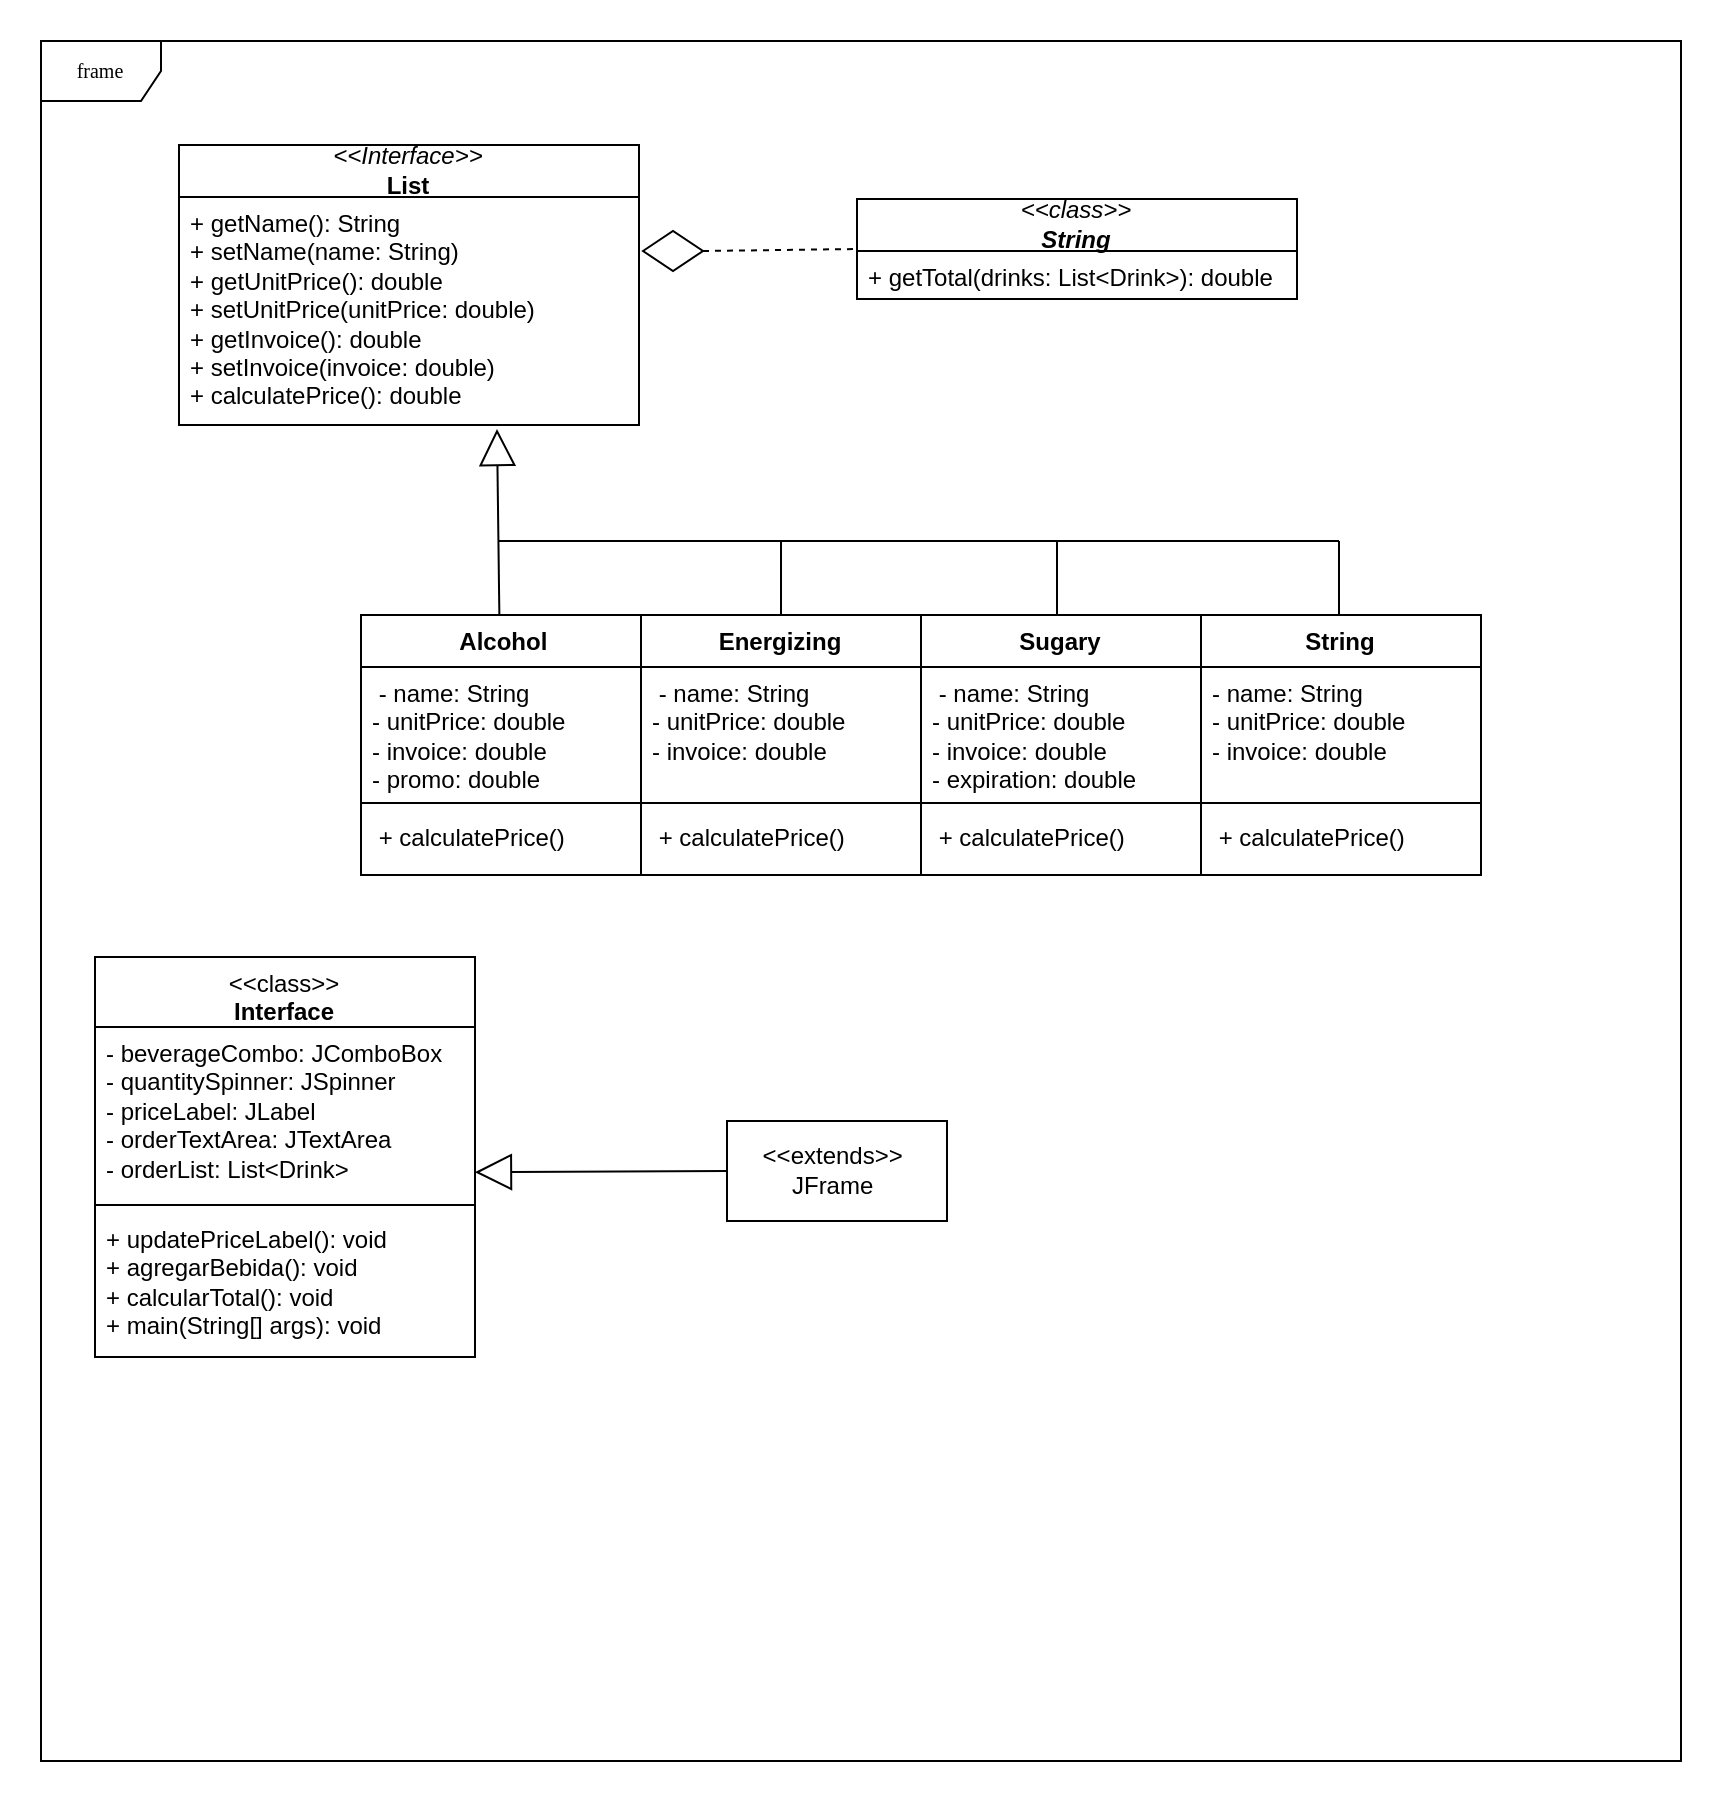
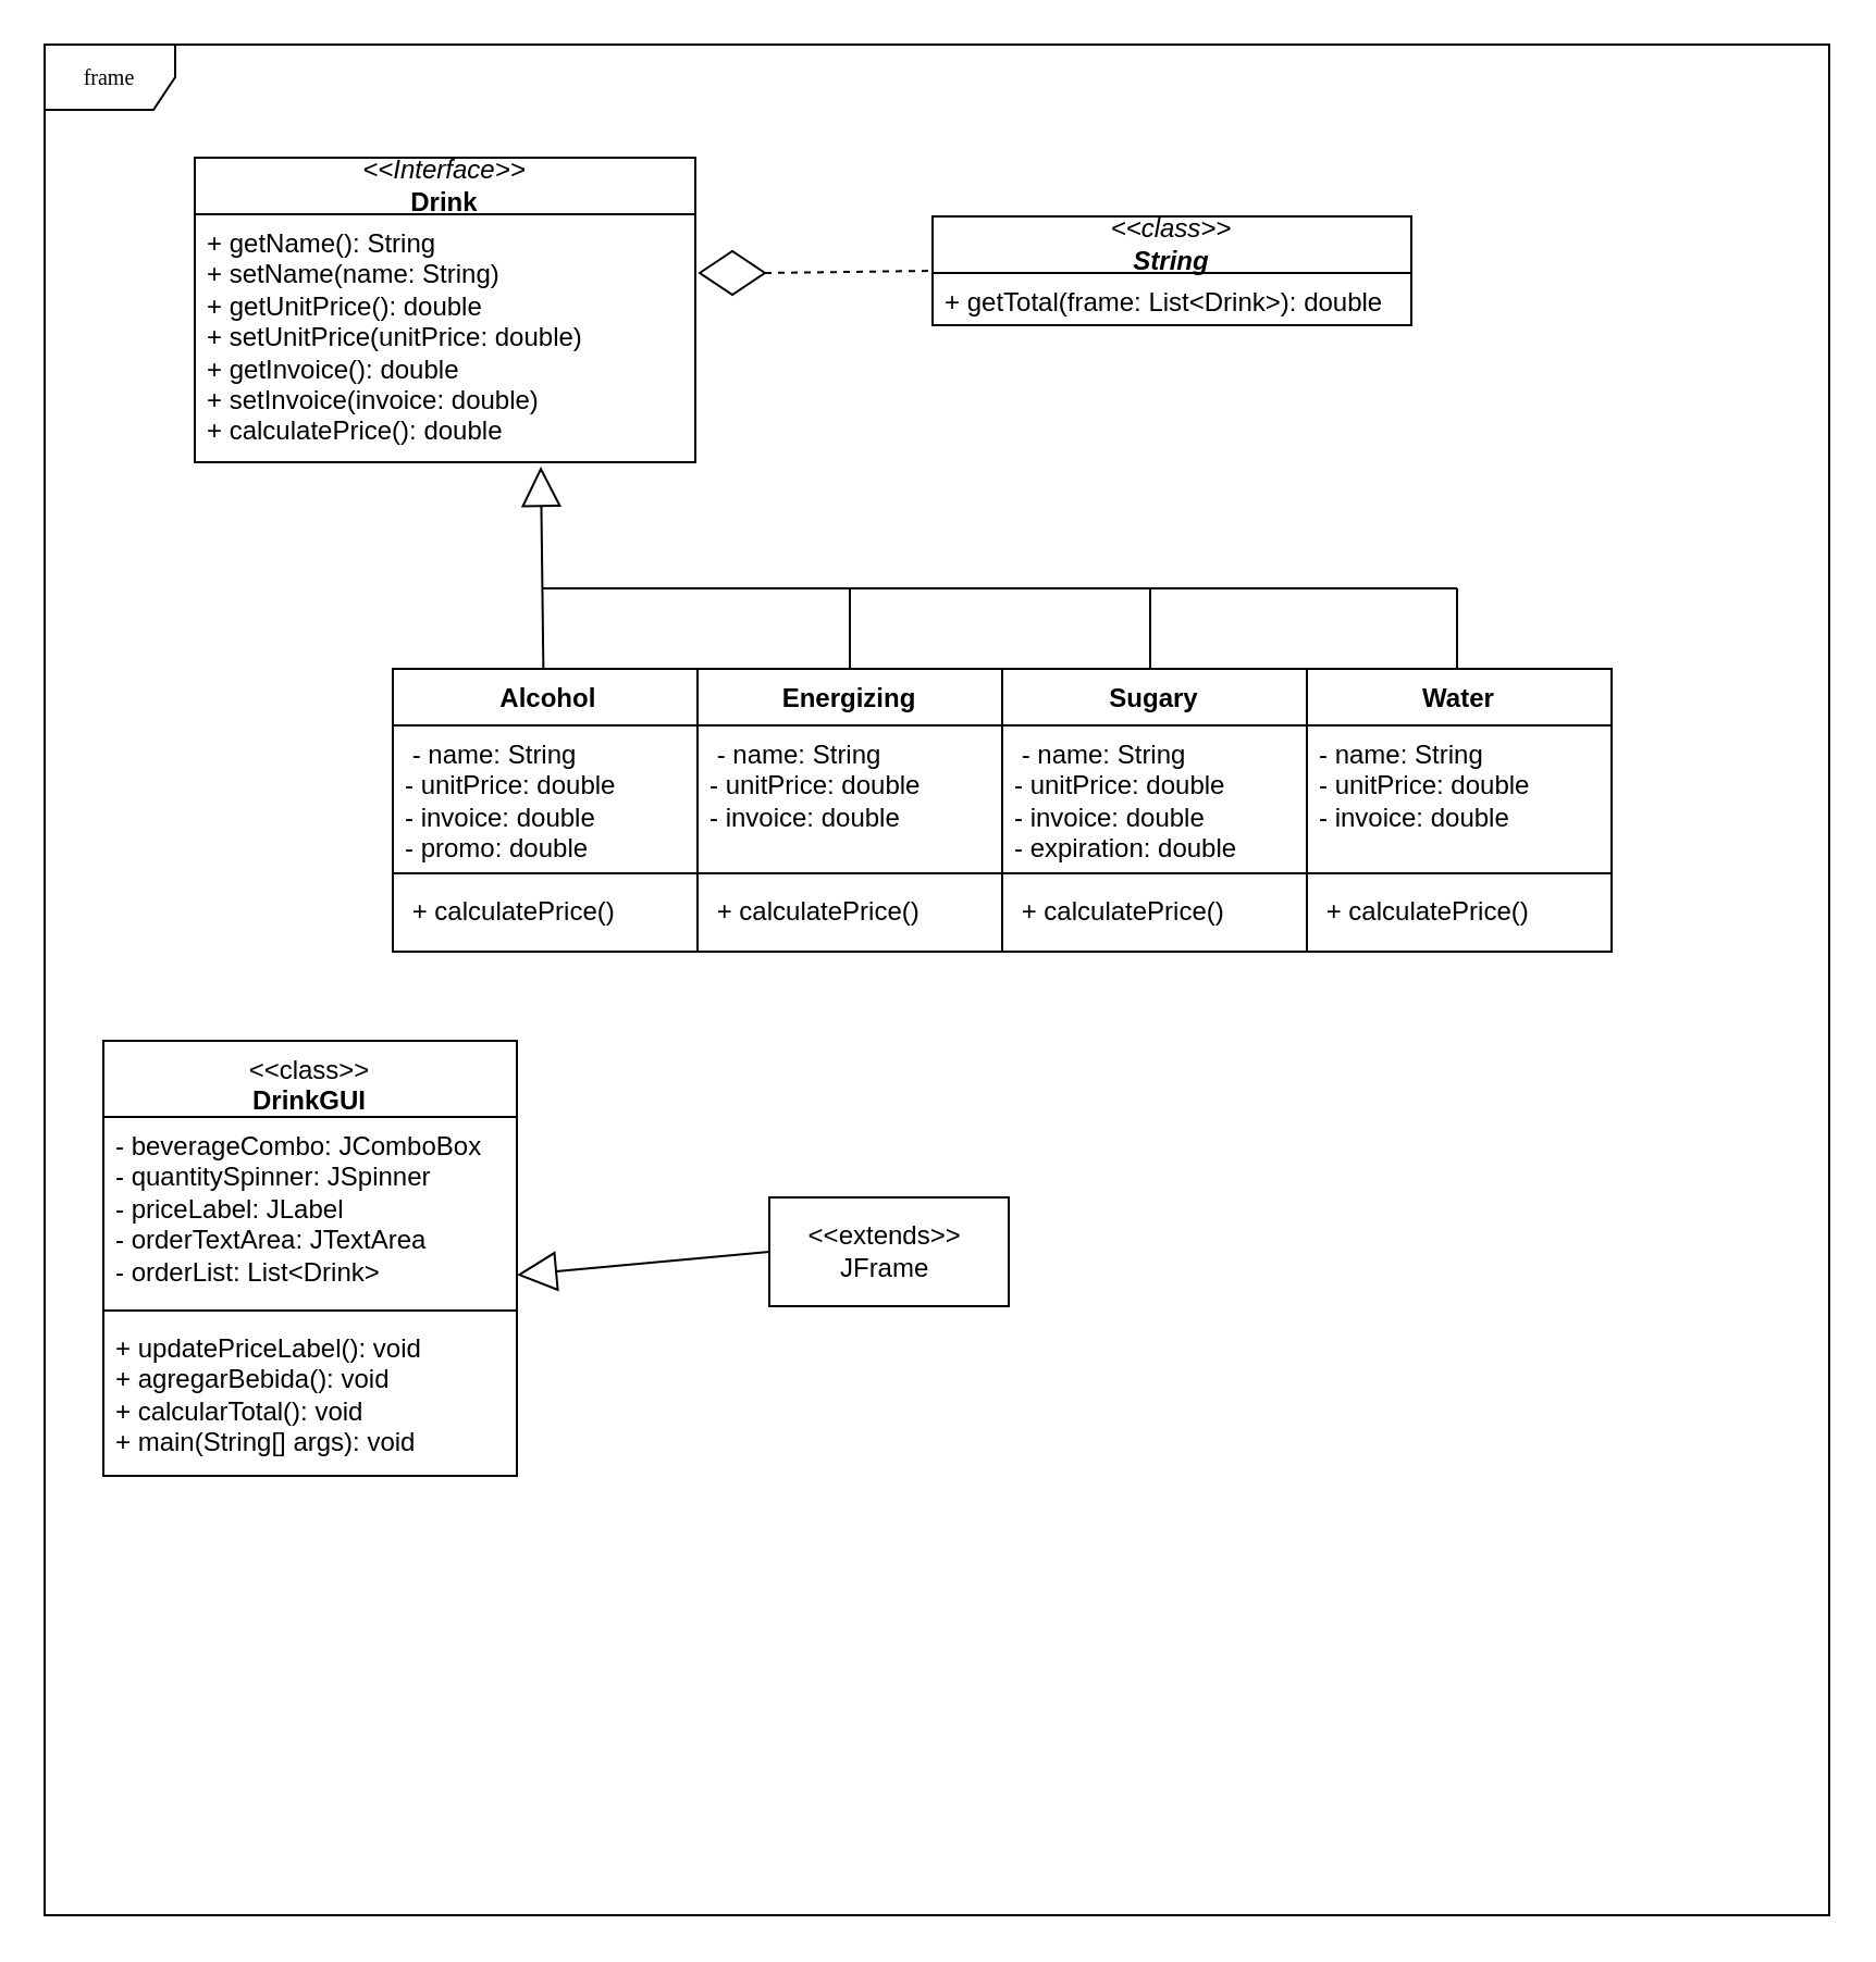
- <mxCell id="3" value="&lt;i style=&quot;text-wrap-mode: nowrap;&quot;&gt;&amp;lt;&amp;lt;Interface&amp;gt;&amp;gt;&lt;/i&gt;&lt;br style=&quot;text-wrap-mode: nowrap;&quot;&gt;&lt;span style=&quot;text-wrap-mode: nowrap;&quot;&gt;&lt;b&gt;List&lt;/b&gt;&lt;/span&gt;" style="swimlane;fontStyle=0;childLayout=stackLayout;horizontal=1;startSize=26;fillColor=none;horizontalStack=0;resizeParent=1;resizeParentMax=0;resizeLast=0;collapsible=1;marginBottom=0;whiteSpace=wrap;html=1;" parent="1" vertex="1"><mxGeometry x="89" y="72" width="230" height="140" as="geometry"><mxRectangle x="80" y="80" width="100" height="30" as="alternateBounds" /></mxGeometry></mxCell>
+ <mxCell id="3" value="&lt;i style=&quot;text-wrap-mode: nowrap;&quot;&gt;&amp;lt;&amp;lt;Interface&amp;gt;&amp;gt;&lt;/i&gt;&lt;br style=&quot;text-wrap-mode: nowrap;&quot;&gt;&lt;span style=&quot;text-wrap-mode: nowrap;&quot;&gt;&lt;b&gt;Drink&lt;/b&gt;&lt;/span&gt;" style="swimlane;fontStyle=0;childLayout=stackLayout;horizontal=1;startSize=26;fillColor=none;horizontalStack=0;resizeParent=1;resizeParentMax=0;resizeLast=0;collapsible=1;marginBottom=0;whiteSpace=wrap;html=1;" parent="1" vertex="1"><mxGeometry x="89" y="72" width="230" height="140" as="geometry"><mxRectangle x="80" y="80" width="100" height="30" as="alternateBounds" /></mxGeometry></mxCell>
- <mxCell id="6" value="+ getTotal(drinks: List&amp;lt;Drink&amp;gt;): double" style="text;strokeColor=none;fillColor=none;align=left;verticalAlign=top;spacingLeft=4;spacingRight=4;overflow=hidden;rotatable=0;points=[[0,0.5],[1,0.5]];portConstraint=eastwest;whiteSpace=wrap;html=1;" parent="5" vertex="1"><mxGeometry y="26" width="220" height="24" as="geometry" /></mxCell>
+ <mxCell id="6" value="+ getTotal(frame: List&amp;lt;Drink&amp;gt;): double" style="text;strokeColor=none;fillColor=none;align=left;verticalAlign=top;spacingLeft=4;spacingRight=4;overflow=hidden;rotatable=0;points=[[0,0.5],[1,0.5]];portConstraint=eastwest;whiteSpace=wrap;html=1;" parent="5" vertex="1"><mxGeometry y="26" width="220" height="24" as="geometry" /></mxCell>
- <mxCell id="27" value="String" style="swimlane;fontStyle=1;align=center;verticalAlign=top;childLayout=stackLayout;horizontal=1;startSize=26;horizontalStack=0;resizeParent=1;resizeParentMax=0;resizeLast=0;collapsible=1;marginBottom=0;whiteSpace=wrap;html=1;" vertex="1" parent="1"><mxGeometry x="600" y="307" width="140" height="130" as="geometry" /></mxCell>
+ <mxCell id="27" value="Water" style="swimlane;fontStyle=1;align=center;verticalAlign=top;childLayout=stackLayout;horizontal=1;startSize=26;horizontalStack=0;resizeParent=1;resizeParentMax=0;resizeLast=0;collapsible=1;marginBottom=0;whiteSpace=wrap;html=1;" vertex="1" parent="1"><mxGeometry x="600" y="307" width="140" height="130" as="geometry" /></mxCell>
- <mxCell id="19" value="&lt;span style=&quot;font-weight: normal;&quot;&gt;&amp;lt;&amp;lt;class&amp;gt;&amp;gt;&lt;/span&gt;&lt;div&gt;Interface&lt;/div&gt;" style="swimlane;fontStyle=1;align=center;verticalAlign=top;childLayout=stackLayout;horizontal=1;startSize=35;horizontalStack=0;resizeParent=1;resizeParentMax=0;resizeLast=0;collapsible=1;marginBottom=0;whiteSpace=wrap;html=1;" parent="1" vertex="1"><mxGeometry x="47" y="478" width="190" height="200" as="geometry" /></mxCell>
+ <mxCell id="19" value="&lt;span style=&quot;font-weight: normal;&quot;&gt;&amp;lt;&amp;lt;class&amp;gt;&amp;gt;&lt;/span&gt;&lt;div&gt;DrinkGUI&lt;/div&gt;" style="swimlane;fontStyle=1;align=center;verticalAlign=top;childLayout=stackLayout;horizontal=1;startSize=35;horizontalStack=0;resizeParent=1;resizeParentMax=0;resizeLast=0;collapsible=1;marginBottom=0;whiteSpace=wrap;html=1;" parent="1" vertex="1"><mxGeometry x="47" y="478" width="190" height="200" as="geometry" /></mxCell>
- <mxCell id="23" value="&lt;div&gt;&amp;lt;&amp;lt;extends&amp;gt;&amp;gt;&amp;nbsp;&lt;/div&gt;&lt;div&gt;&lt;span style=&quot;background-color: transparent; color: light-dark(rgb(0, 0, 0), rgb(255, 255, 255));&quot;&gt;JFrame&amp;nbsp;&lt;/span&gt;&lt;/div&gt;" style="html=1;whiteSpace=wrap;" parent="1" vertex="1"><mxGeometry x="363" y="560" width="110" height="50" as="geometry" /></mxCell>
+ <mxCell id="23" value="&lt;div&gt;&amp;lt;&amp;lt;extends&amp;gt;&amp;gt;&amp;nbsp;&lt;/div&gt;&lt;div&gt;&lt;span style=&quot;background-color: transparent; color: light-dark(rgb(0, 0, 0), rgb(255, 255, 255));&quot;&gt;JFrame&amp;nbsp;&lt;/span&gt;&lt;/div&gt;" style="html=1;whiteSpace=wrap;" parent="1" vertex="1"><mxGeometry x="353" y="550" width="110" height="50" as="geometry" /></mxCell>
